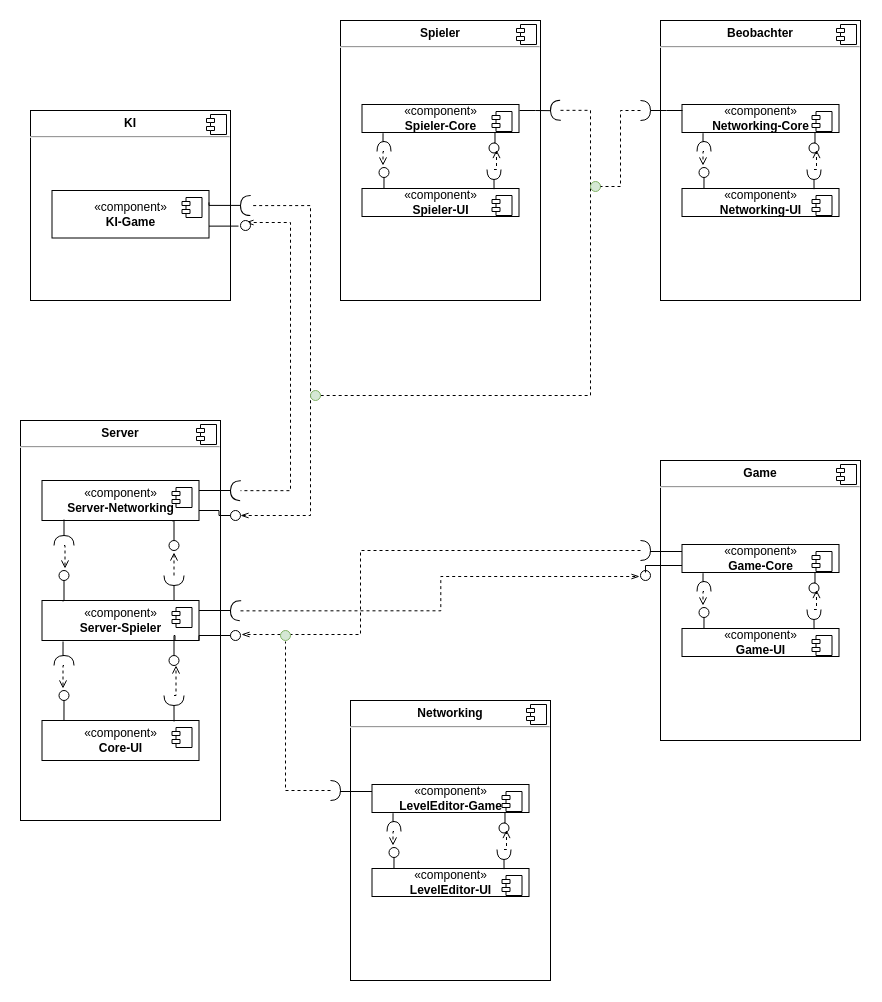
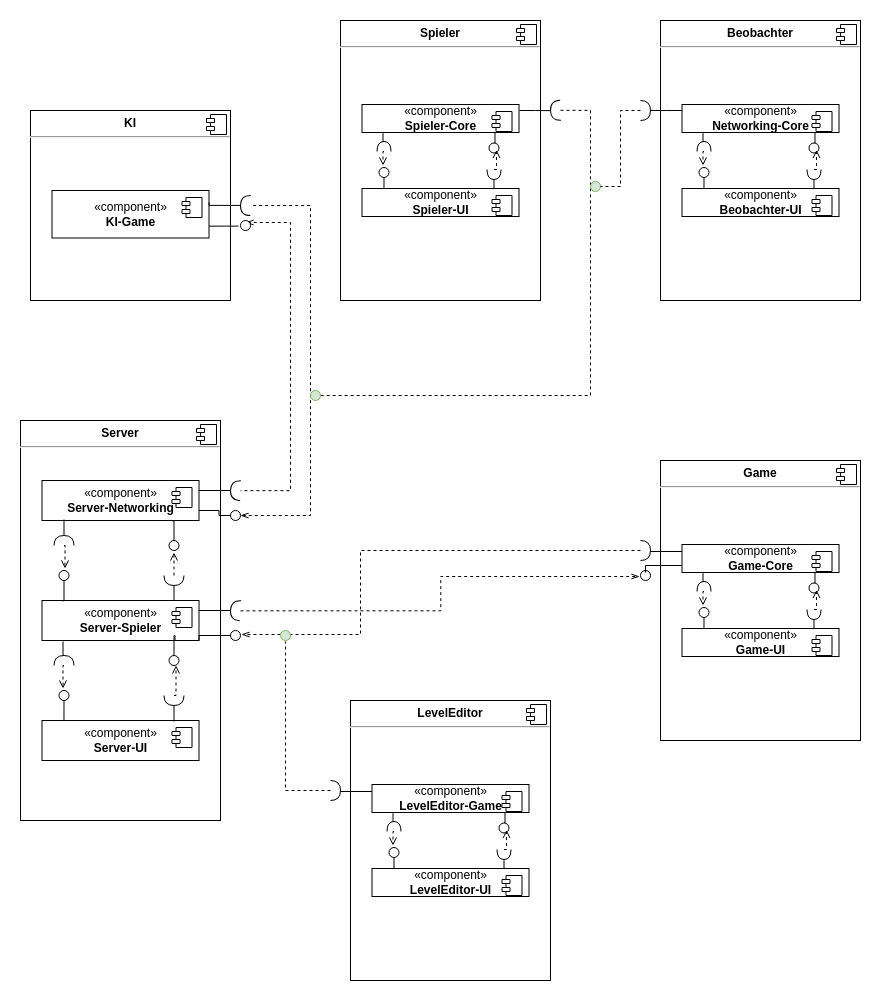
- <mxCell id="70" value="«component»&lt;br&gt;&lt;b&gt;Networking-UI&lt;/b&gt;" style="html=1;" vertex="1" parent="66"><mxGeometry x="21.5" y="168" width="157" height="28" as="geometry" /></mxCell>
+ <mxCell id="70" value="«component»&lt;br&gt;&lt;b&gt;Beobachter-UI&lt;/b&gt;" style="html=1;" vertex="1" parent="66"><mxGeometry x="21.5" y="168" width="157" height="28" as="geometry" /></mxCell>
- <mxCell id="30" value="&lt;p style=&quot;margin: 0px ; margin-top: 6px ; text-align: center&quot;&gt;&lt;b&gt;Networking&lt;/b&gt;&lt;br&gt;&lt;/p&gt;&lt;hr&gt;&lt;p style=&quot;margin: 0px ; margin-left: 8px&quot;&gt;&lt;br&gt;&lt;/p&gt;" style="align=left;overflow=fill;html=1;" vertex="1" parent="1"><mxGeometry x="350" y="700" width="200" height="280" as="geometry" /></mxCell>
+ <mxCell id="30" value="&lt;p style=&quot;margin: 0px ; margin-top: 6px ; text-align: center&quot;&gt;&lt;b&gt;LevelEditor&lt;/b&gt;&lt;br&gt;&lt;/p&gt;&lt;hr&gt;&lt;p style=&quot;margin: 0px ; margin-left: 8px&quot;&gt;&lt;br&gt;&lt;/p&gt;" style="align=left;overflow=fill;html=1;" vertex="1" parent="1"><mxGeometry x="350" y="700" width="200" height="280" as="geometry" /></mxCell>
- <mxCell id="8" value="«component»&lt;br&gt;&lt;b&gt;Core-UI&lt;/b&gt;" style="html=1;" vertex="1" parent="2"><mxGeometry x="21.5" y="300" width="157" height="40" as="geometry" /></mxCell>
+ <mxCell id="8" value="«component»&lt;br&gt;&lt;b&gt;Server-UI&lt;/b&gt;" style="html=1;" vertex="1" parent="2"><mxGeometry x="21.5" y="300" width="157" height="40" as="geometry" /></mxCell>
